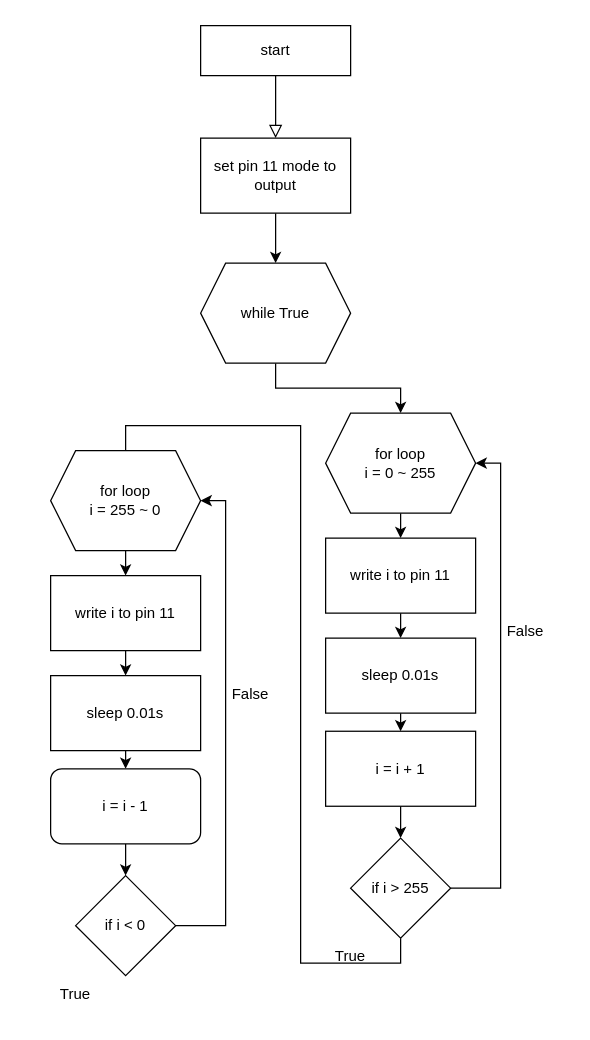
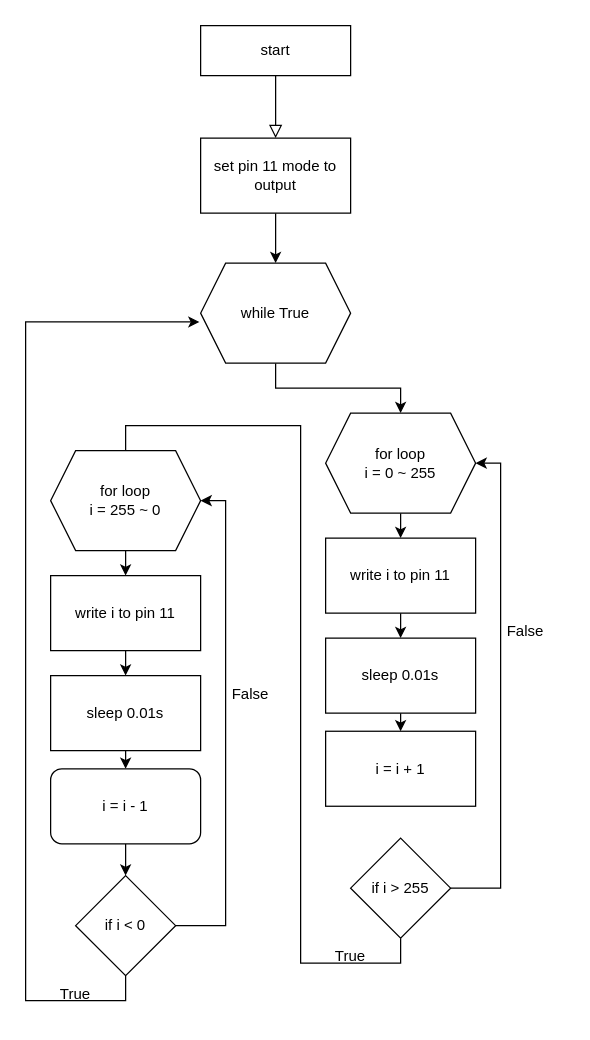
+ <mxCell id="26" style="edgeStyle=orthogonalEdgeStyle;rounded=0;orthogonalLoop=1;jettySize=auto;html=1;exitX=0.5;exitY=1;exitDx=0;exitDy=0;entryX=-0.008;entryY=0.588;entryDx=0;entryDy=0;entryPerimeter=0;" edge="1" parent="1" source="27" target="33"><mxGeometry relative="1" as="geometry"><mxPoint x="100" y="830" as="targetPoint" /><Array as="points"><mxPoint x="100" y="800" /><mxPoint x="20" y="800" /><mxPoint x="20" y="257" /></Array></mxGeometry></mxCell>
- <mxCell id="17" style="edgeStyle=orthogonalEdgeStyle;rounded=0;orthogonalLoop=1;jettySize=auto;html=1;exitX=0.5;exitY=1;exitDx=0;exitDy=0;entryX=0.5;entryY=0;entryDx=0;entryDy=0;" edge="1" parent="1" source="18" target="14"><mxGeometry relative="1" as="geometry" /></mxCell>
